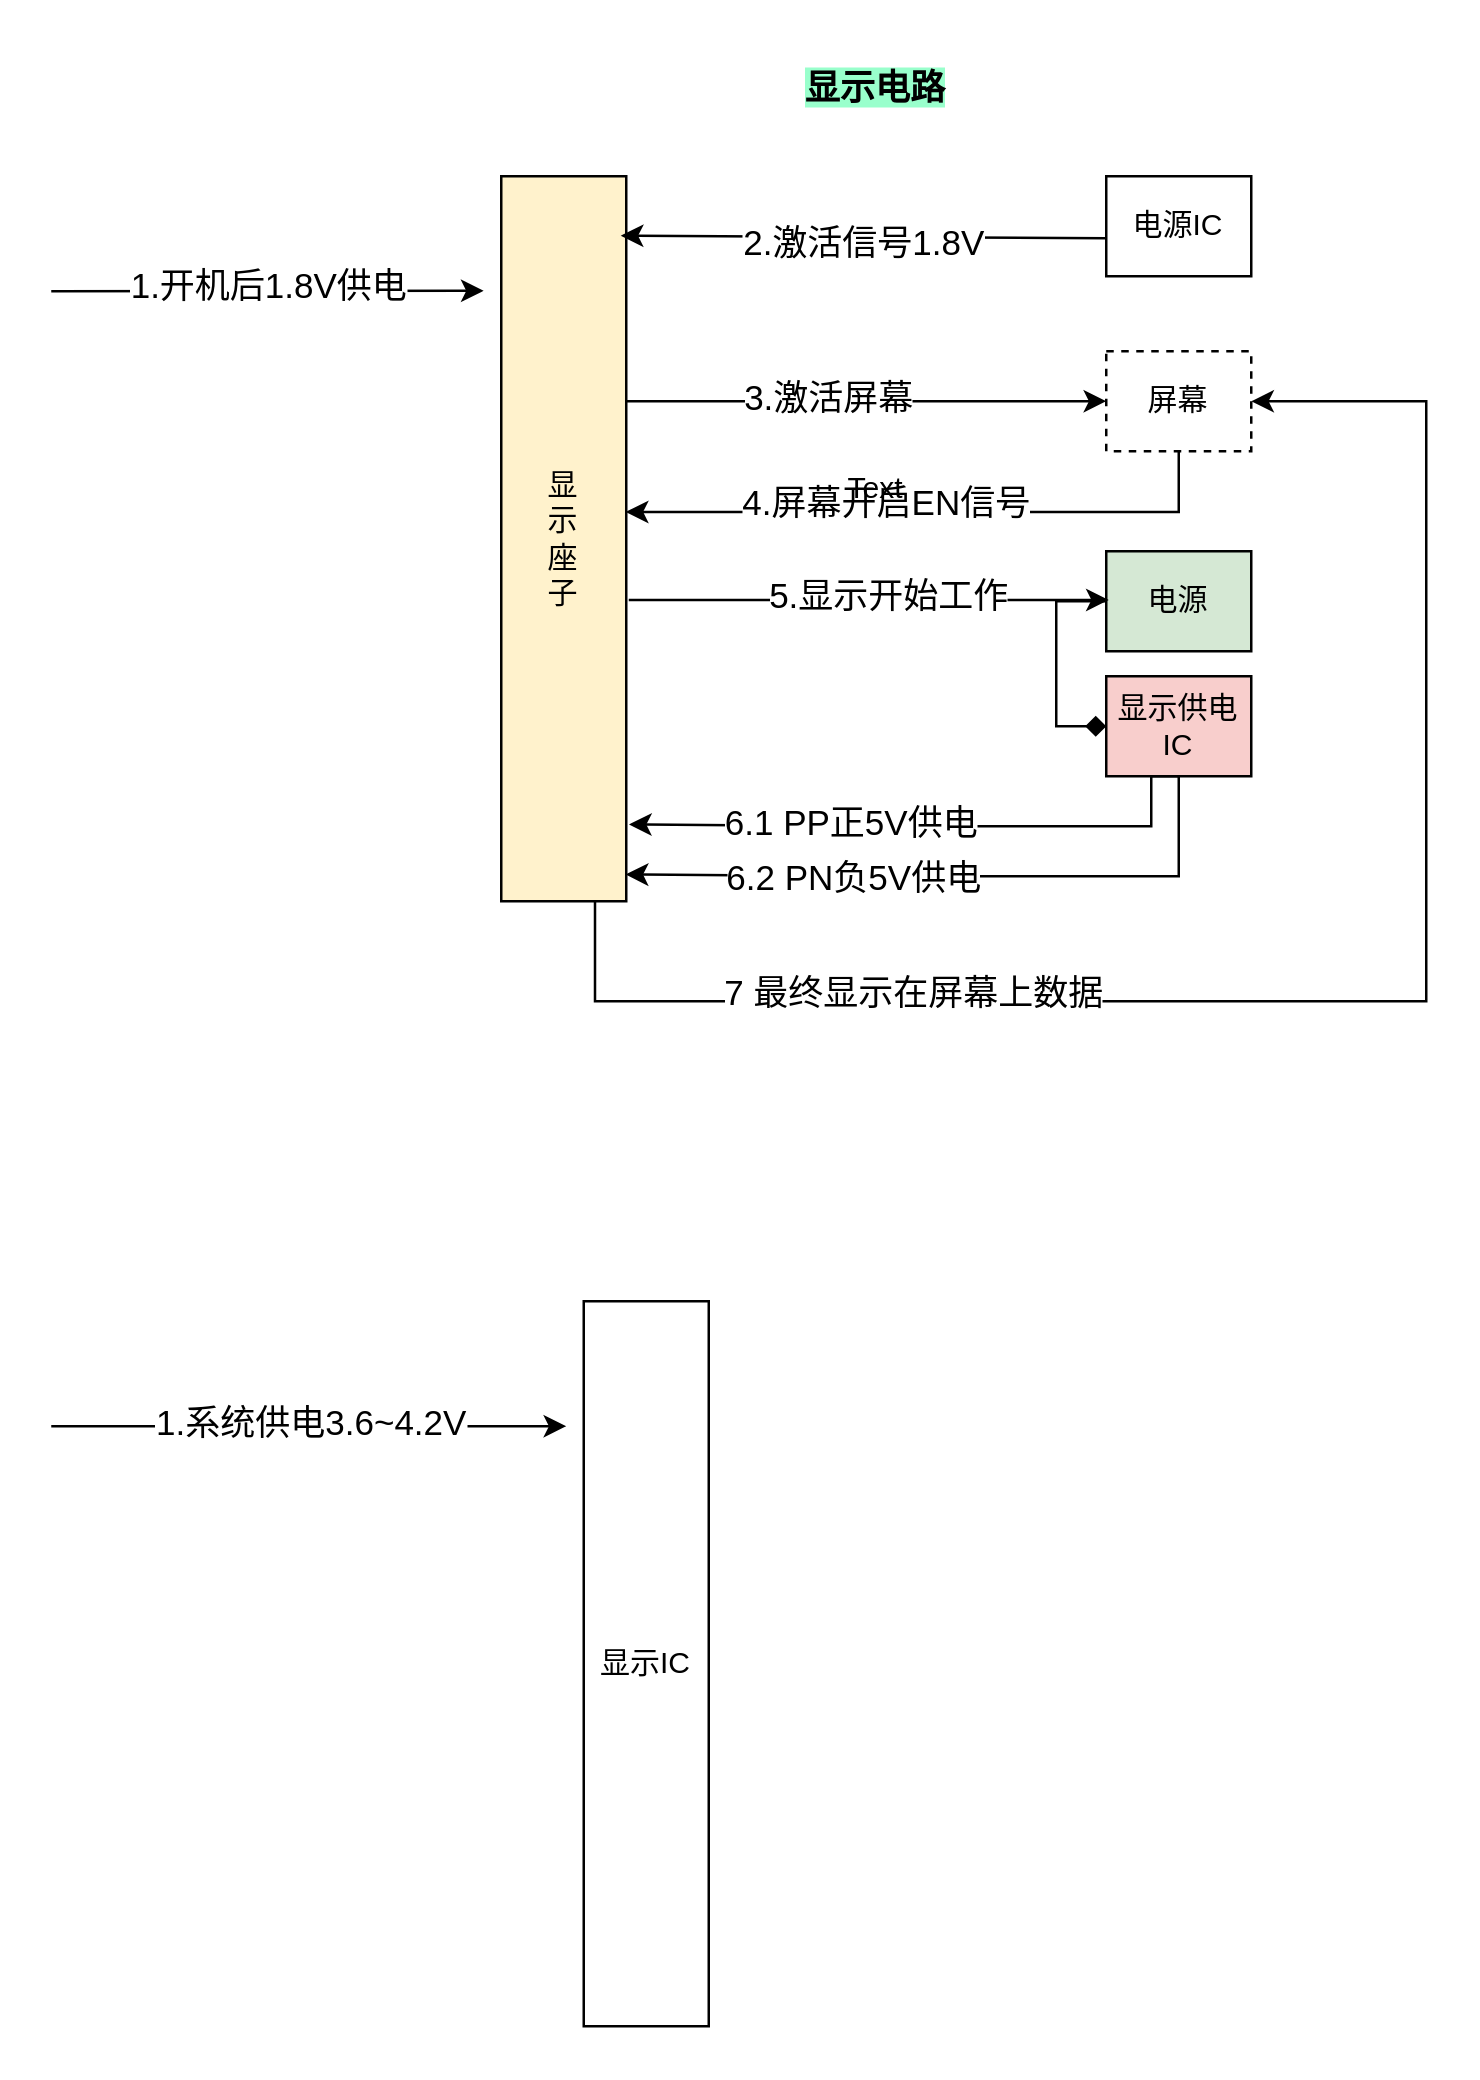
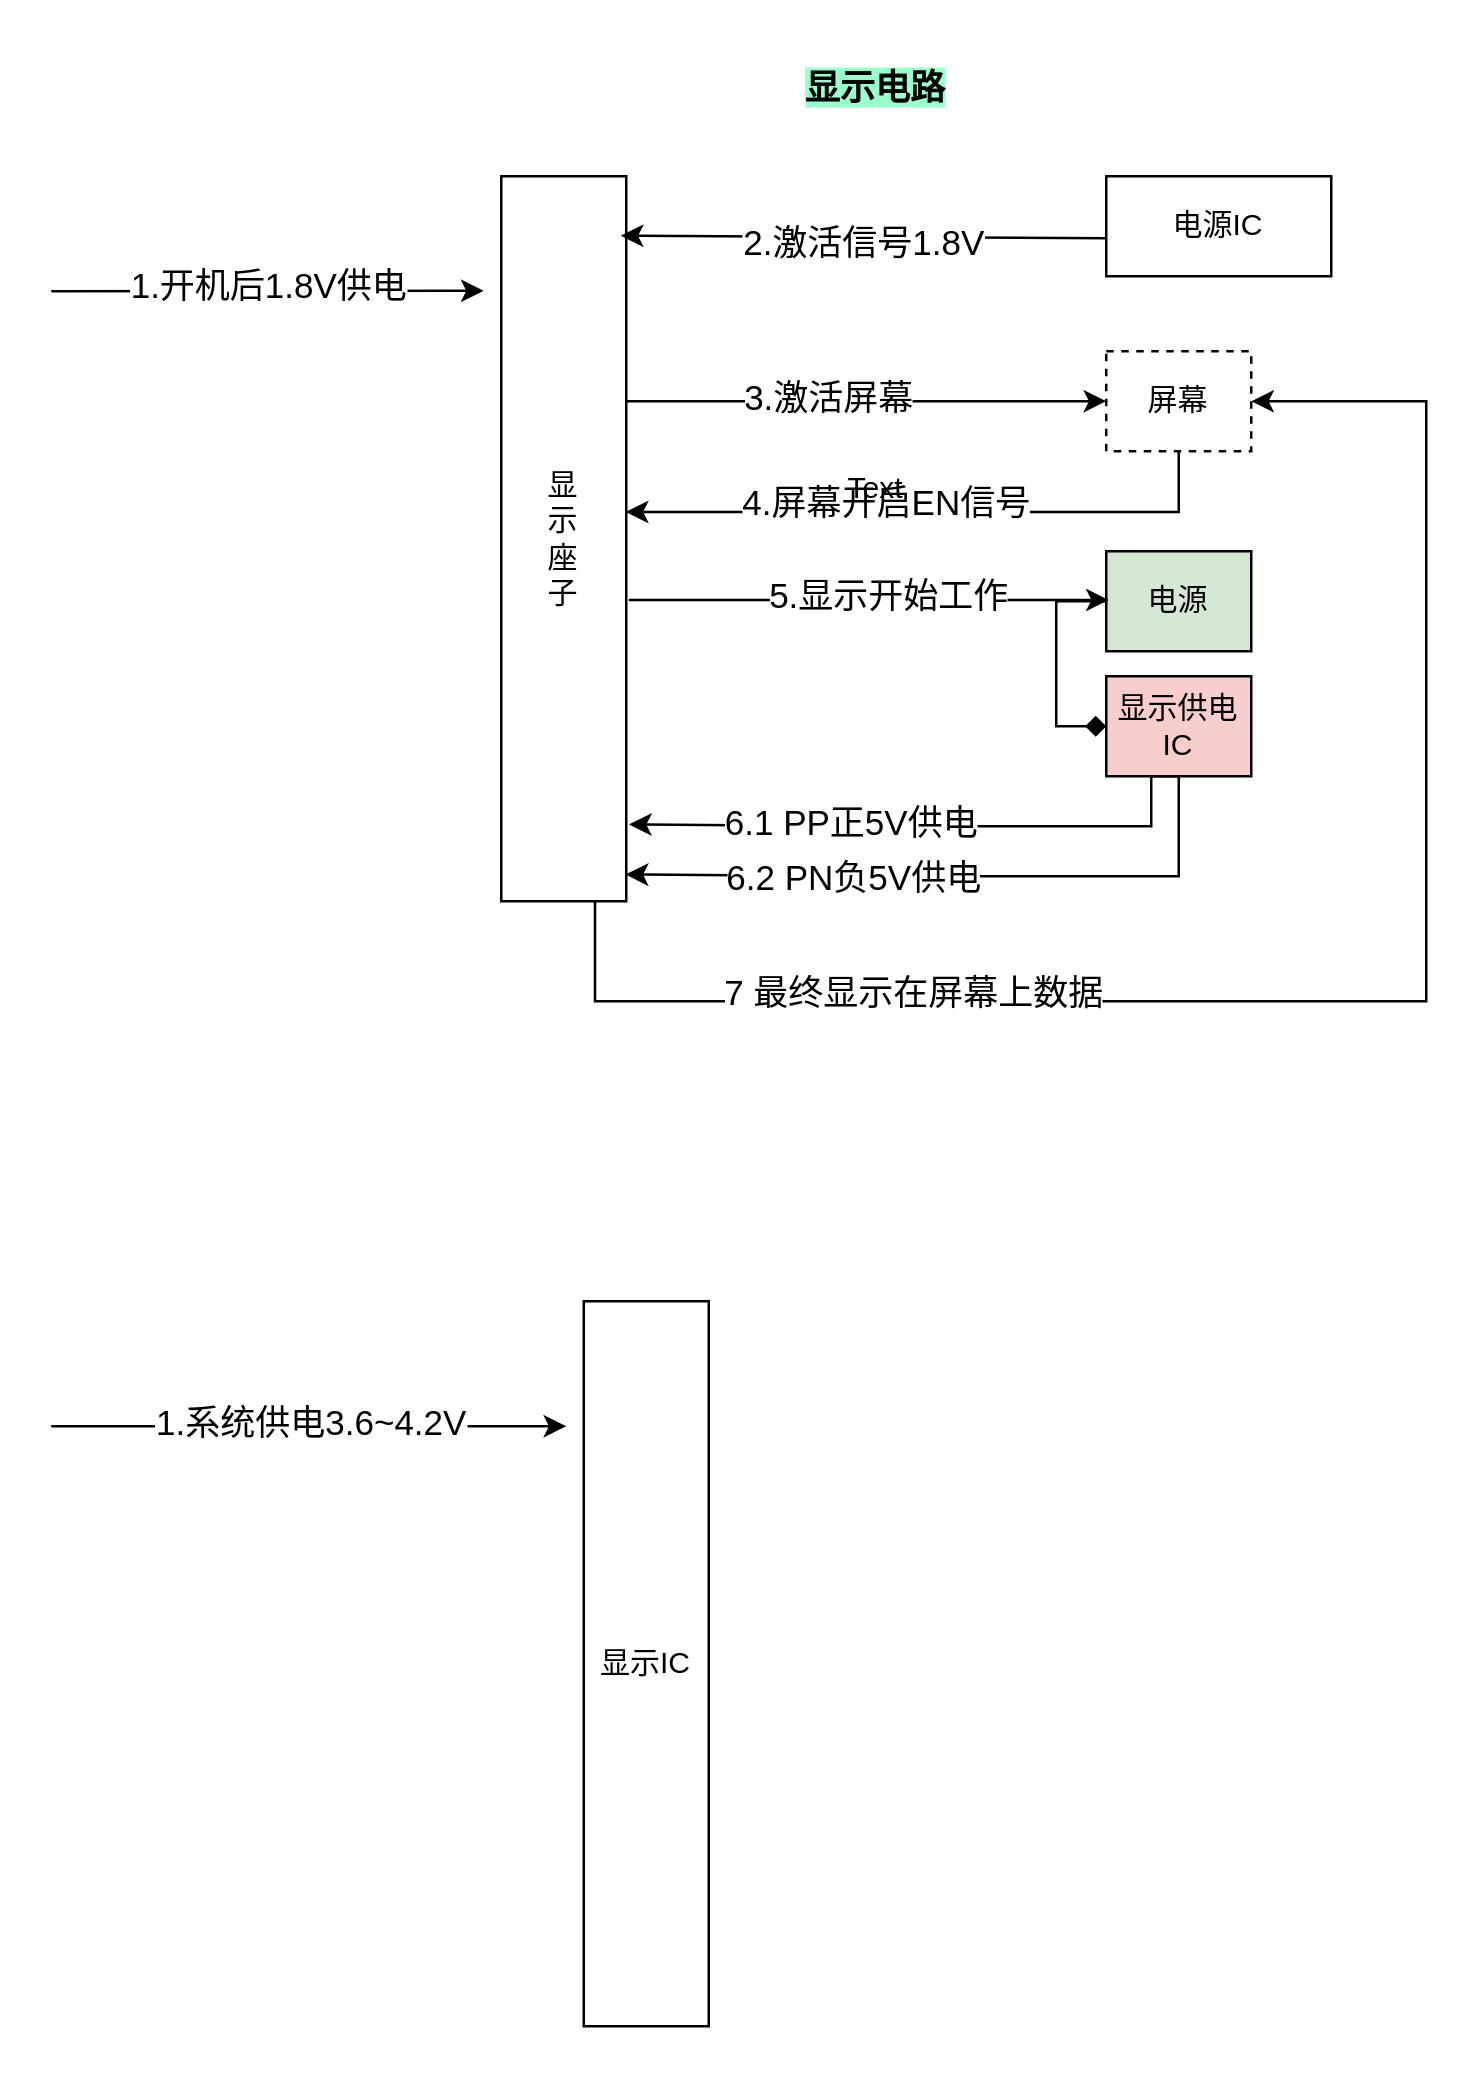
- <mxCell id="12" value="电源IC" style="rounded=0;whiteSpace=wrap;html=1;" vertex="1" parent="1"><mxGeometry x="442" y="70" width="58" height="40" as="geometry" /></mxCell>
+ <mxCell id="12" value="电源IC" style="rounded=0;whiteSpace=wrap;html=1;" vertex="1" parent="1"><mxGeometry x="442" y="70" width="90" height="40" as="geometry" /></mxCell>
- <mxCell id="11" value="显&lt;div&gt;示&lt;/div&gt;&lt;div&gt;座&lt;/div&gt;&lt;div&gt;子&lt;/div&gt;" style="rounded=0;whiteSpace=wrap;html=1;fillColor=#fff2cc;" vertex="1" parent="1"><mxGeometry x="200" y="70" width="50" height="290" as="geometry" /></mxCell>
+ <mxCell id="11" value="显&lt;div&gt;示&lt;/div&gt;&lt;div&gt;座&lt;/div&gt;&lt;div&gt;子&lt;/div&gt;" style="rounded=0;whiteSpace=wrap;html=1;" vertex="1" parent="1"><mxGeometry x="200" y="70" width="50" height="290" as="geometry" /></mxCell>
